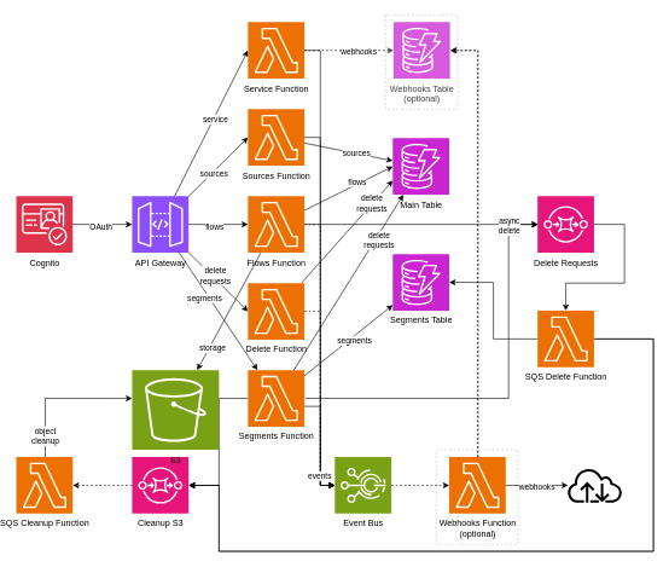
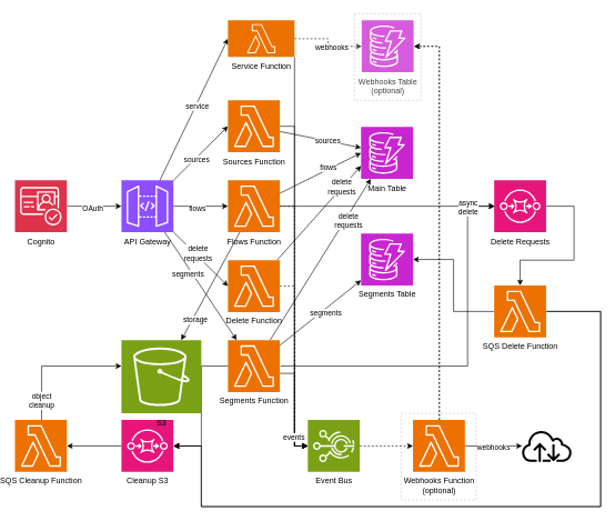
- <mxCell id="22" value="Service&amp;nbsp;Function" style="sketch=0;points=[[0,0,0],[0.25,0,0],[0.5,0,0],[0.75,0,0],[1,0,0],[0,1,0],[0.25,1,0],[0.5,1,0],[0.75,1,0],[1,1,0],[0,0.25,0],[0,0.5,0],[0,0.75,0],[1,0.25,0],[1,0.5,0],[1,0.75,0]];outlineConnect=0;fontColor=#000000;fillColor=#ED7100;strokeColor=#ffffff;dashed=0;verticalLabelPosition=bottom;verticalAlign=top;align=center;html=1;fontSize=12;fontStyle=0;aspect=fixed;shape=mxgraph.aws4.resourceIcon;resIcon=mxgraph.aws4.lambda;" parent="1" vertex="1"><mxGeometry x="340" y="30" width="78" height="78" as="geometry" /></mxCell>
+ <mxCell id="22" value="Service&amp;nbsp;Function" style="sketch=0;points=[[0,0,0],[0.25,0,0],[0.5,0,0],[0.75,0,0],[1,0,0],[0,1,0],[0.25,1,0],[0.5,1,0],[0.75,1,0],[1,1,0],[0,0.25,0],[0,0.5,0],[0,0.75,0],[1,0.25,0],[1,0.5,0],[1,0.75,0]];outlineConnect=0;fontColor=#000000;fillColor=#ED7100;strokeColor=#ffffff;dashed=0;verticalLabelPosition=bottom;verticalAlign=top;align=center;html=1;fontSize=12;fontStyle=0;aspect=fixed;shape=mxgraph.aws4.resourceIcon;resIcon=mxgraph.aws4.lambda;" parent="1" vertex="1"><mxGeometry x="340" y="30" width="100" height="55" as="geometry" /></mxCell>
- <mxCell id="54" style="edgeStyle=orthogonalEdgeStyle;rounded=0;orthogonalLoop=1;jettySize=auto;html=1;fontColor=#000000;strokeColor=#000000;dashed=1;" parent="1" source="55" target="61" edge="1"><mxGeometry relative="1" as="geometry" /></mxCell>
+ <mxCell id="54" style="edgeStyle=orthogonalEdgeStyle;rounded=0;orthogonalLoop=1;jettySize=auto;html=1;fontColor=#000000;strokeColor=#000000;" parent="1" source="55" target="61" edge="1"><mxGeometry relative="1" as="geometry" /></mxCell>
